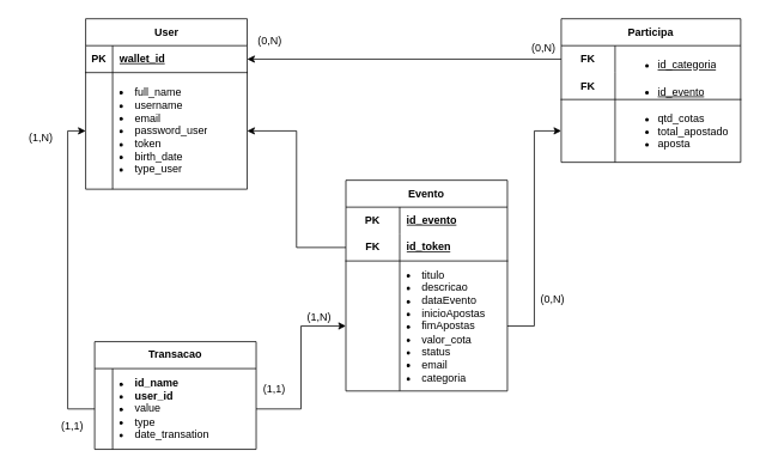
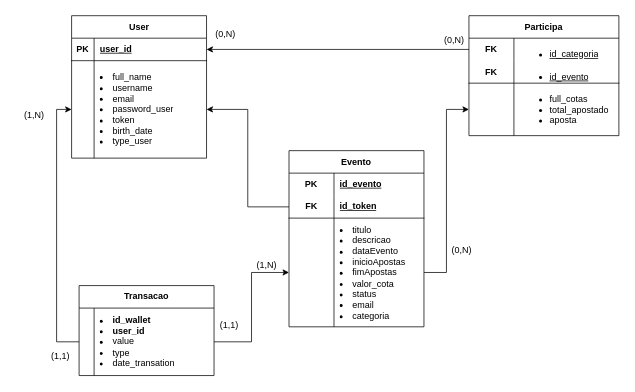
- <mxCell id="5" value="wallet_id" style="shape=partialRectangle;connectable=0;fillColor=none;top=0;left=0;bottom=0;right=0;align=left;spacingLeft=6;fontStyle=5;overflow=hidden;whiteSpace=wrap;html=1;" vertex="1" parent="3"><mxGeometry x="30" width="150" height="30" as="geometry"><mxRectangle width="150" height="30" as="alternateBounds" /></mxGeometry></mxCell>
+ <mxCell id="5" value="user_id" style="shape=partialRectangle;connectable=0;fillColor=none;top=0;left=0;bottom=0;right=0;align=left;spacingLeft=6;fontStyle=5;overflow=hidden;whiteSpace=wrap;html=1;" vertex="1" parent="3"><mxGeometry x="30" width="150" height="30" as="geometry"><mxRectangle width="150" height="30" as="alternateBounds" /></mxGeometry></mxCell>
- <mxCell id="32" value="&lt;div&gt;&lt;ul&gt;&lt;li&gt;qtd_cotas&lt;/li&gt;&lt;li&gt;total_apostado&lt;/li&gt;&lt;li&gt;aposta&lt;/li&gt;&lt;/ul&gt;&lt;/div&gt;" style="shape=partialRectangle;connectable=0;fillColor=none;top=0;left=0;bottom=0;right=0;align=left;spacingLeft=6;overflow=hidden;html=1;whiteSpace=wrap;" vertex="1" parent="30"><mxGeometry x="60" width="140" height="70" as="geometry"><mxRectangle width="140" height="70" as="alternateBounds" /></mxGeometry></mxCell>
+ <mxCell id="32" value="&lt;div&gt;&lt;ul&gt;&lt;li&gt;full_cotas&lt;/li&gt;&lt;li&gt;total_apostado&lt;/li&gt;&lt;li&gt;aposta&lt;/li&gt;&lt;/ul&gt;&lt;/div&gt;" style="shape=partialRectangle;connectable=0;fillColor=none;top=0;left=0;bottom=0;right=0;align=left;spacingLeft=6;overflow=hidden;html=1;whiteSpace=wrap;" vertex="1" parent="30"><mxGeometry x="60" width="140" height="70" as="geometry"><mxRectangle width="140" height="70" as="alternateBounds" /></mxGeometry></mxCell>
- <mxCell id="12" value="&lt;li&gt;&lt;span style=&quot;font-weight: 700;&quot;&gt;id_name&lt;/span&gt;&lt;/li&gt;&lt;li&gt;&lt;span style=&quot;font-weight: 700;&quot;&gt;user_id&lt;/span&gt;&lt;span style=&quot;font-weight: 700;&quot;&gt;&lt;/span&gt;&lt;/li&gt;&lt;li&gt;value&lt;/li&gt;&lt;li&gt;type&lt;/li&gt;&lt;li&gt;date_transation&lt;/li&gt;" style="shape=partialRectangle;connectable=0;fillColor=none;top=0;left=0;bottom=0;right=0;align=left;spacingLeft=6;overflow=hidden;html=1;whiteSpace=wrap;" vertex="1" parent="10"><mxGeometry x="20" width="160" height="90" as="geometry"><mxRectangle width="160" height="90" as="alternateBounds" /></mxGeometry></mxCell>
+ <mxCell id="12" value="&lt;li&gt;&lt;span style=&quot;font-weight: 700;&quot;&gt;id_wallet&lt;/span&gt;&lt;/li&gt;&lt;li&gt;&lt;span style=&quot;font-weight: 700;&quot;&gt;user_id&lt;/span&gt;&lt;span style=&quot;font-weight: 700;&quot;&gt;&lt;/span&gt;&lt;/li&gt;&lt;li&gt;value&lt;/li&gt;&lt;li&gt;type&lt;/li&gt;&lt;li&gt;date_transation&lt;/li&gt;" style="shape=partialRectangle;connectable=0;fillColor=none;top=0;left=0;bottom=0;right=0;align=left;spacingLeft=6;overflow=hidden;html=1;whiteSpace=wrap;" vertex="1" parent="10"><mxGeometry x="20" width="160" height="90" as="geometry"><mxRectangle width="160" height="90" as="alternateBounds" /></mxGeometry></mxCell>
